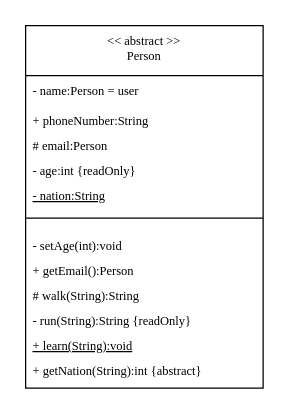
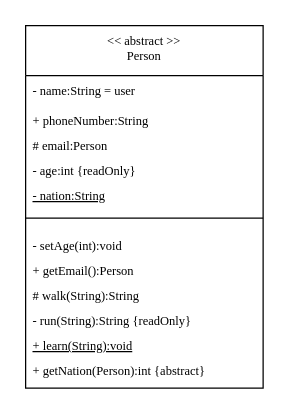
- <mxCell id="3" value="- name:Person = user" style="text;align=left;verticalAlign=top;spacingLeft=4;spacingRight=4;overflow=hidden;rotatable=0;points=[[0,0.5],[1,0.5]];portConstraint=eastwest;fontFamily=Verdana;fontSize=10;" vertex="1" parent="2"><mxGeometry y="40" width="190" height="24" as="geometry" /></mxCell>
+ <mxCell id="3" value="- name:String = user" style="text;align=left;verticalAlign=top;spacingLeft=4;spacingRight=4;overflow=hidden;rotatable=0;points=[[0,0.5],[1,0.5]];portConstraint=eastwest;fontFamily=Verdana;fontSize=10;" vertex="1" parent="2"><mxGeometry y="40" width="190" height="24" as="geometry" /></mxCell>
- <mxCell id="14" value="+ getNation(String):int {abstract}" style="text;align=left;verticalAlign=top;spacingLeft=4;spacingRight=4;overflow=hidden;rotatable=0;points=[[0,0.5],[1,0.5]];portConstraint=eastwest;fontFamily=Verdana;fontSize=10;fontStyle=0" vertex="1" parent="2"><mxGeometry y="264" width="190" height="20" as="geometry" /></mxCell>
+ <mxCell id="14" value="+ getNation(Person):int {abstract}" style="text;align=left;verticalAlign=top;spacingLeft=4;spacingRight=4;overflow=hidden;rotatable=0;points=[[0,0.5],[1,0.5]];portConstraint=eastwest;fontFamily=Verdana;fontSize=10;fontStyle=0" vertex="1" parent="2"><mxGeometry y="264" width="190" height="20" as="geometry" /></mxCell>
